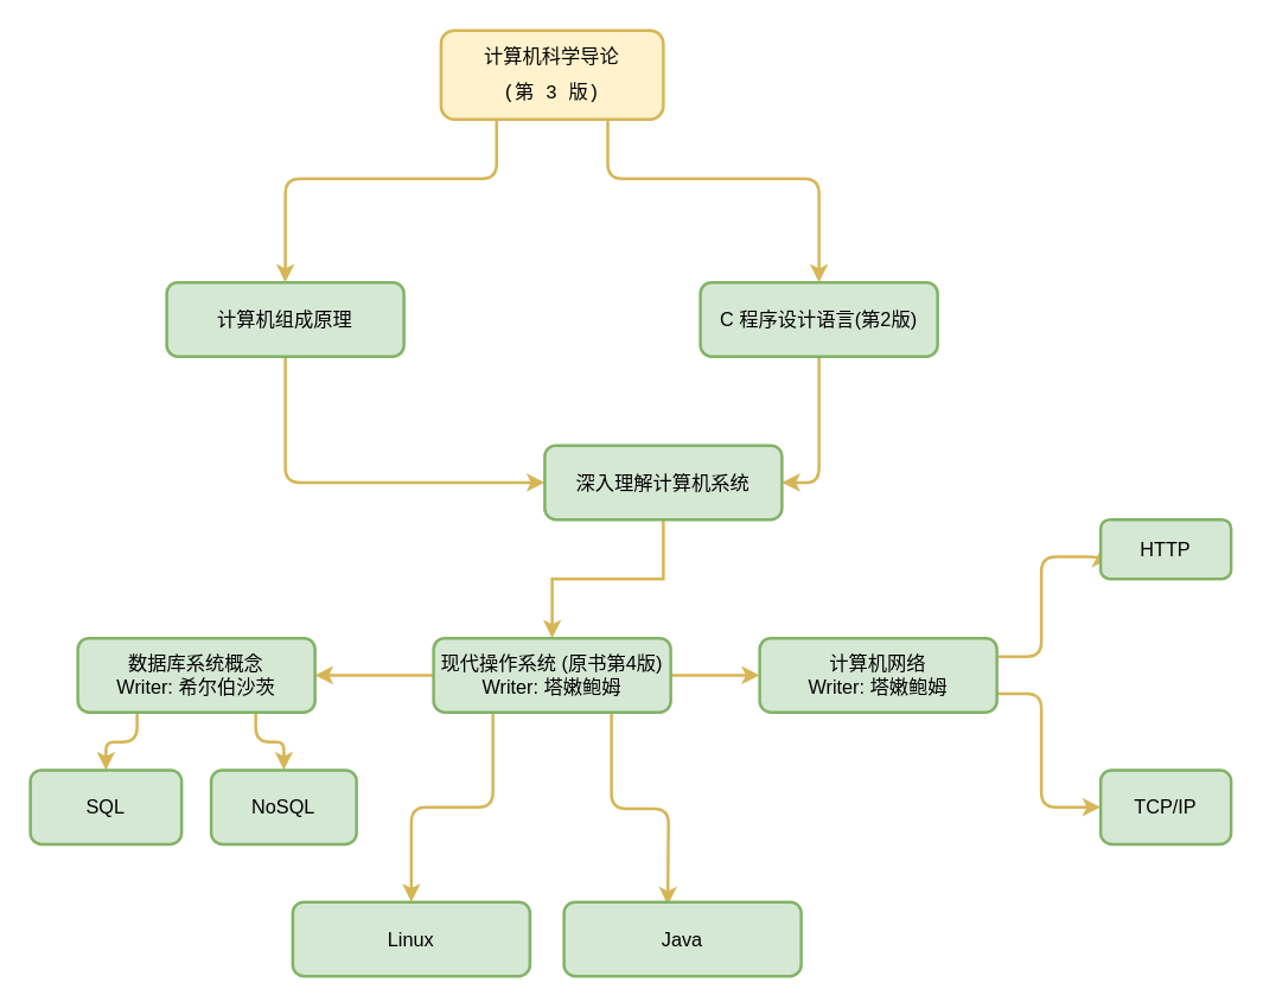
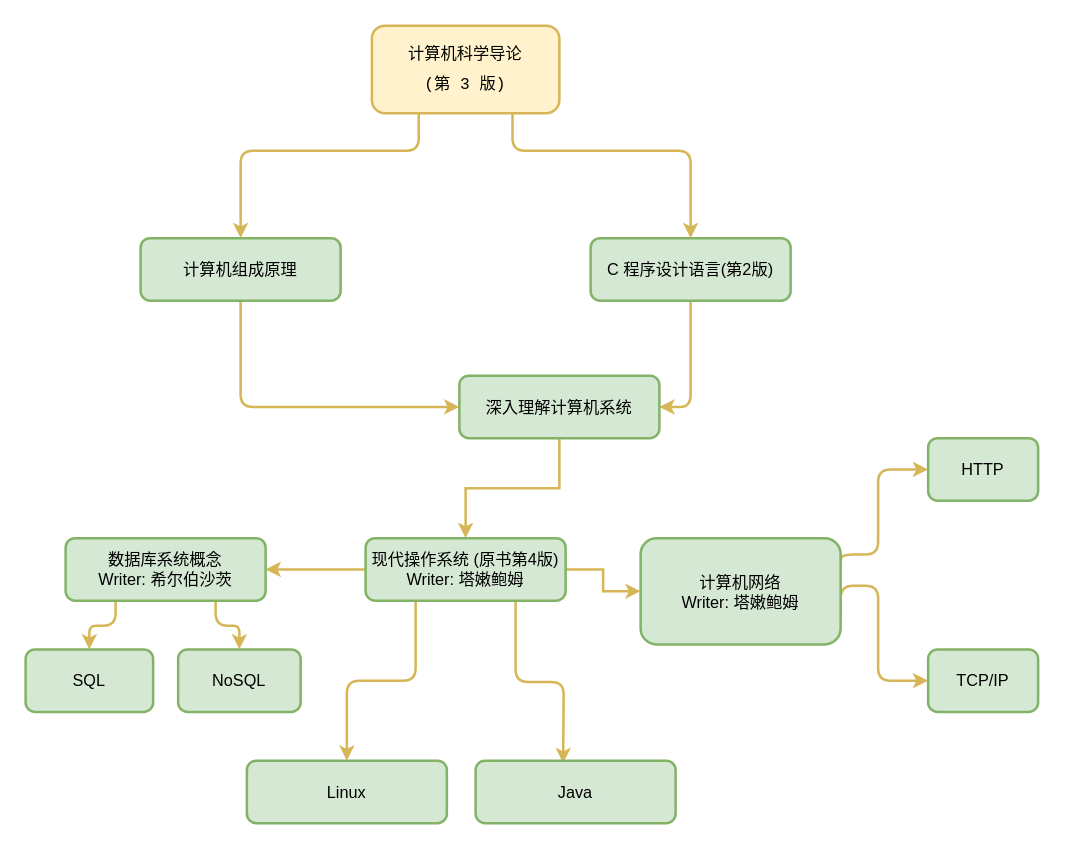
- <mxCell id="26" value="&lt;div style=&quot;font-family: &amp;#34;menlo&amp;#34; , &amp;#34;monaco&amp;#34; , &amp;#34;courier new&amp;#34; , monospace ; font-size: 13px ; line-height: 24px ; white-space: pre&quot;&gt;计算机科学导论&lt;/div&gt;&lt;div style=&quot;font-family: &amp;#34;menlo&amp;#34; , &amp;#34;monaco&amp;#34; , &amp;#34;courier new&amp;#34; , monospace ; font-size: 13px ; line-height: 24px ; white-space: pre&quot;&gt;(第 3 版)&lt;/div&gt;" style="rounded=1;whiteSpace=wrap;html=1;fillColor=#fff2cc;strokeColor=#d6b656;strokeWidth=2;" parent="1" vertex="1"><mxGeometry x="297" y="20" width="150" height="60" as="geometry" /></mxCell>
+ <mxCell id="26" value="&lt;div style=&quot;font-family: &amp;#34;menlo&amp;#34; , &amp;#34;monaco&amp;#34; , &amp;#34;courier new&amp;#34; , monospace ; font-size: 13px ; line-height: 24px ; white-space: pre&quot;&gt;计算机科学导论&lt;/div&gt;&lt;div style=&quot;font-family: &amp;#34;menlo&amp;#34; , &amp;#34;monaco&amp;#34; , &amp;#34;courier new&amp;#34; , monospace ; font-size: 13px ; line-height: 24px ; white-space: pre&quot;&gt;(第 3 版)&lt;/div&gt;" style="rounded=1;whiteSpace=wrap;html=1;fillColor=#fff2cc;strokeColor=#d6b656;strokeWidth=2;" parent="1" vertex="1"><mxGeometry x="297" y="20" width="150" height="70" as="geometry" /></mxCell>
- <mxCell id="17" value="&lt;span style=&quot;font-size: 13px&quot;&gt;HTTP&lt;br&gt;&lt;/span&gt;" style="rounded=1;whiteSpace=wrap;html=1;labelBackgroundColor=none;strokeColor=#82b366;strokeWidth=2;fillColor=#d5e8d4;" parent="1" vertex="1"><mxGeometry x="742" y="350" width="88" height="40" as="geometry" /></mxCell>
+ <mxCell id="17" value="&lt;span style=&quot;font-size: 13px&quot;&gt;HTTP&lt;br&gt;&lt;/span&gt;" style="rounded=1;whiteSpace=wrap;html=1;labelBackgroundColor=none;strokeColor=#82b366;strokeWidth=2;fillColor=#d5e8d4;" parent="1" vertex="1"><mxGeometry x="742" y="350" width="88" height="50" as="geometry" /></mxCell>
- <mxCell id="16" value="&lt;span style=&quot;font-size: 13px&quot;&gt;计算机网络&lt;br&gt;Writer: 塔嫩鲍姆&lt;br&gt;&lt;/span&gt;" style="rounded=1;whiteSpace=wrap;html=1;labelBackgroundColor=none;strokeColor=#82b366;strokeWidth=2;fillColor=#d5e8d4;" parent="1" vertex="1"><mxGeometry x="512" y="430" width="160" height="50" as="geometry" /></mxCell>
+ <mxCell id="16" value="&lt;span style=&quot;font-size: 13px&quot;&gt;计算机网络&lt;br&gt;Writer: 塔嫩鲍姆&lt;br&gt;&lt;/span&gt;" style="rounded=1;whiteSpace=wrap;html=1;labelBackgroundColor=none;strokeColor=#82b366;strokeWidth=2;fillColor=#d5e8d4;" parent="1" vertex="1"><mxGeometry x="512" y="430" width="160" height="85" as="geometry" /></mxCell>
